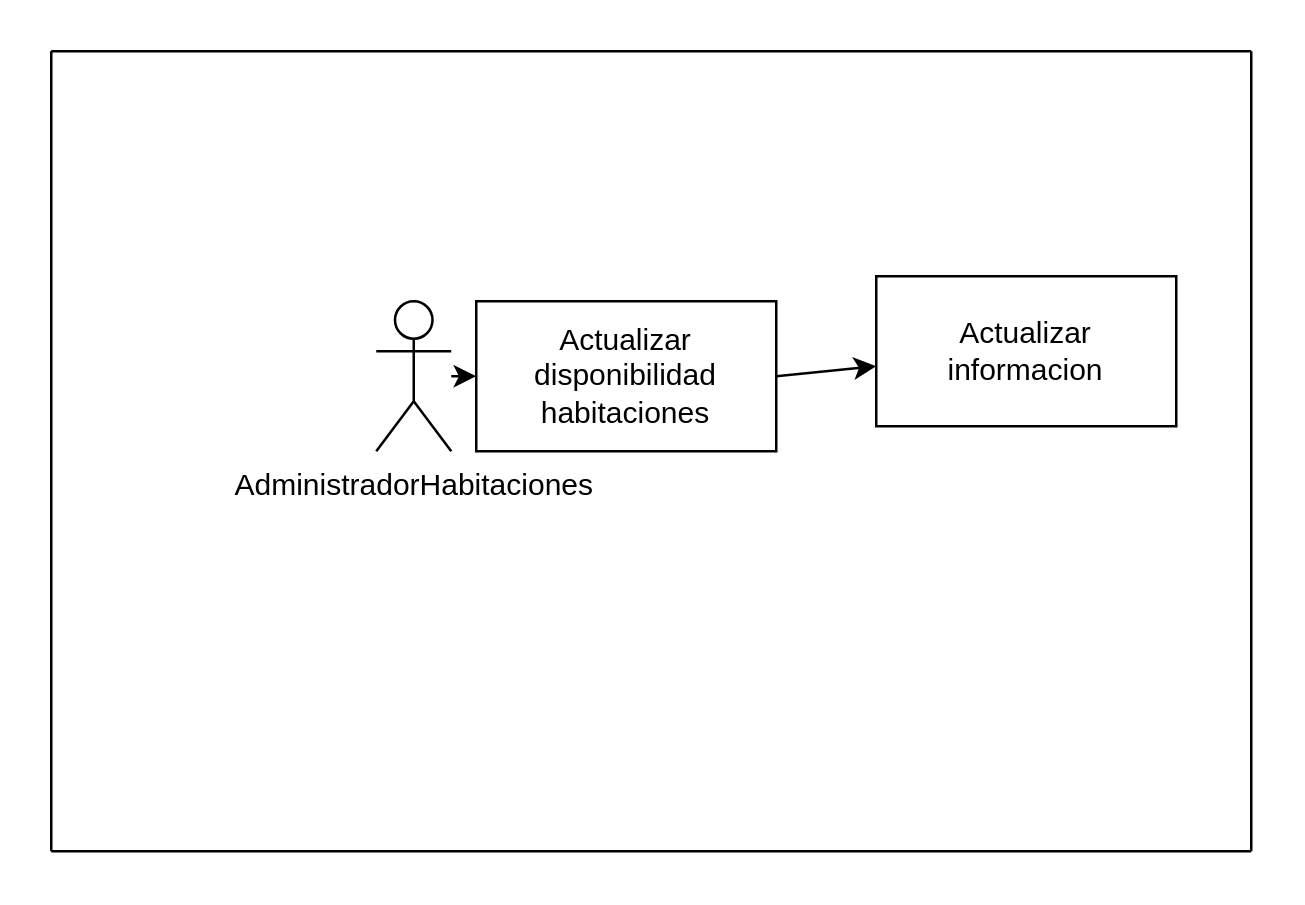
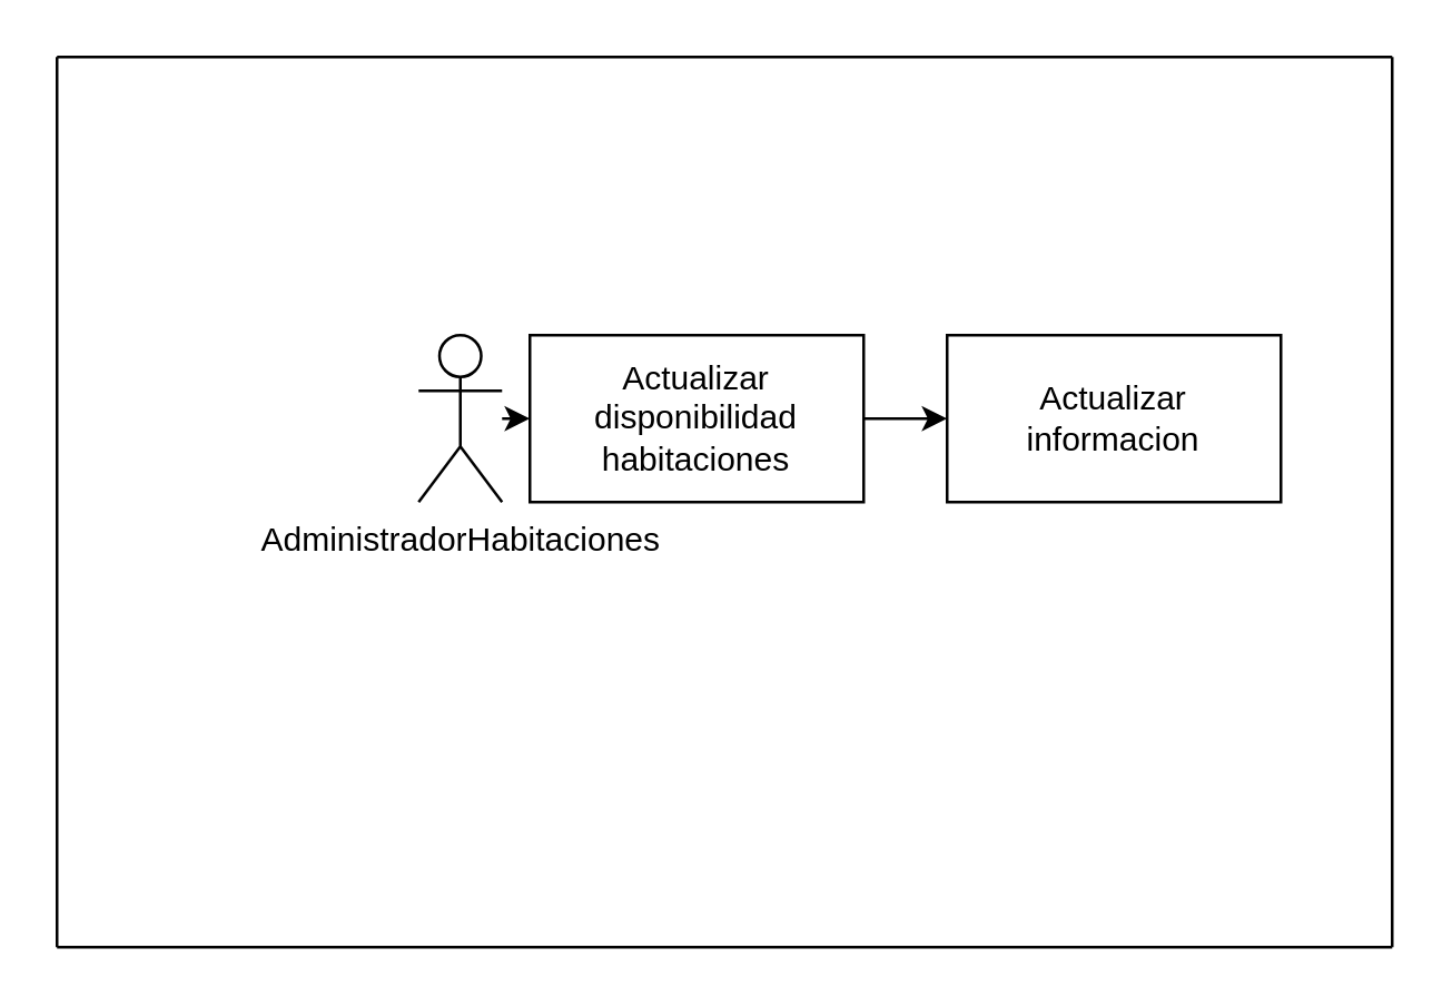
- <mxCell id="10" value="Actualizar informacion" style="rounded=0;whiteSpace=wrap;html=1;" vertex="1" parent="1"><mxGeometry x="350" y="110" width="120" height="60" as="geometry" /></mxCell>
+ <mxCell id="10" value="Actualizar informacion" style="rounded=0;whiteSpace=wrap;html=1;" vertex="1" parent="1"><mxGeometry x="340" y="120" width="120" height="60" as="geometry" /></mxCell>
